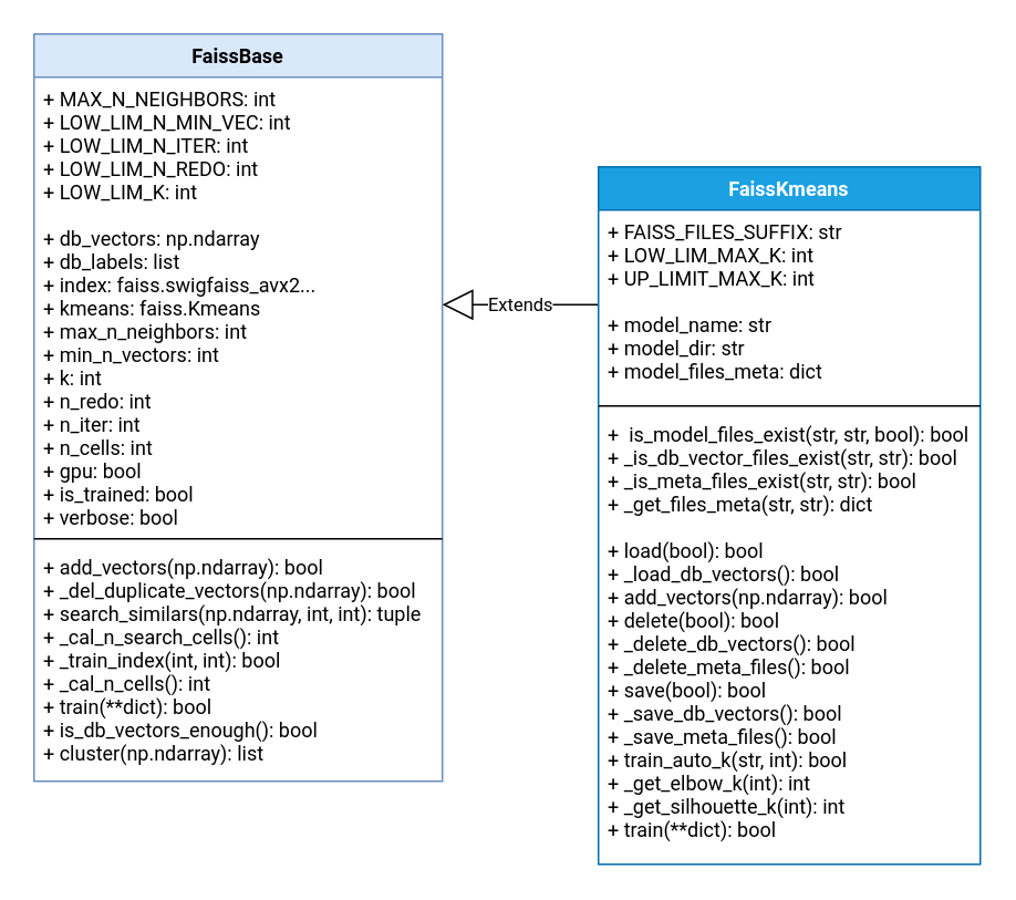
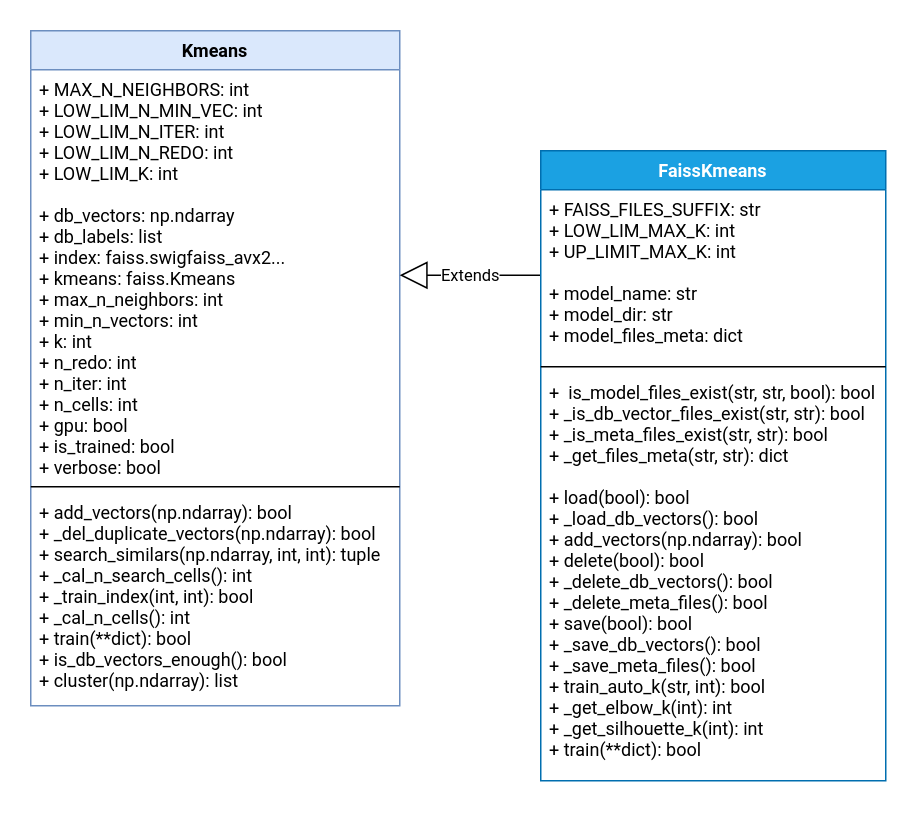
- <mxCell id="2" value="FaissBase" style="swimlane;fontStyle=1;align=center;verticalAlign=top;childLayout=stackLayout;horizontal=1;startSize=26;horizontalStack=0;resizeParent=1;resizeParentMax=0;resizeLast=0;collapsible=1;marginBottom=0;fontFamily=Roboto;fontSource=https%3A%2F%2Ffonts.googleapis.com%2Fcss%3Ffamily%3DRoboto;fillColor=#dae8fc;strokeColor=#6c8ebf;" parent="1" vertex="1"><mxGeometry x="20" y="20" width="246" height="450" as="geometry"><mxRectangle x="260" y="210" width="90" height="26" as="alternateBounds" /></mxGeometry></mxCell>
+ <mxCell id="2" value="Kmeans" style="swimlane;fontStyle=1;align=center;verticalAlign=top;childLayout=stackLayout;horizontal=1;startSize=26;horizontalStack=0;resizeParent=1;resizeParentMax=0;resizeLast=0;collapsible=1;marginBottom=0;fontFamily=Roboto;fontSource=https%3A%2F%2Ffonts.googleapis.com%2Fcss%3Ffamily%3DRoboto;fillColor=#dae8fc;strokeColor=#6c8ebf;" parent="1" vertex="1"><mxGeometry x="20" y="20" width="246" height="450" as="geometry"><mxRectangle x="260" y="210" width="90" height="26" as="alternateBounds" /></mxGeometry></mxCell>
